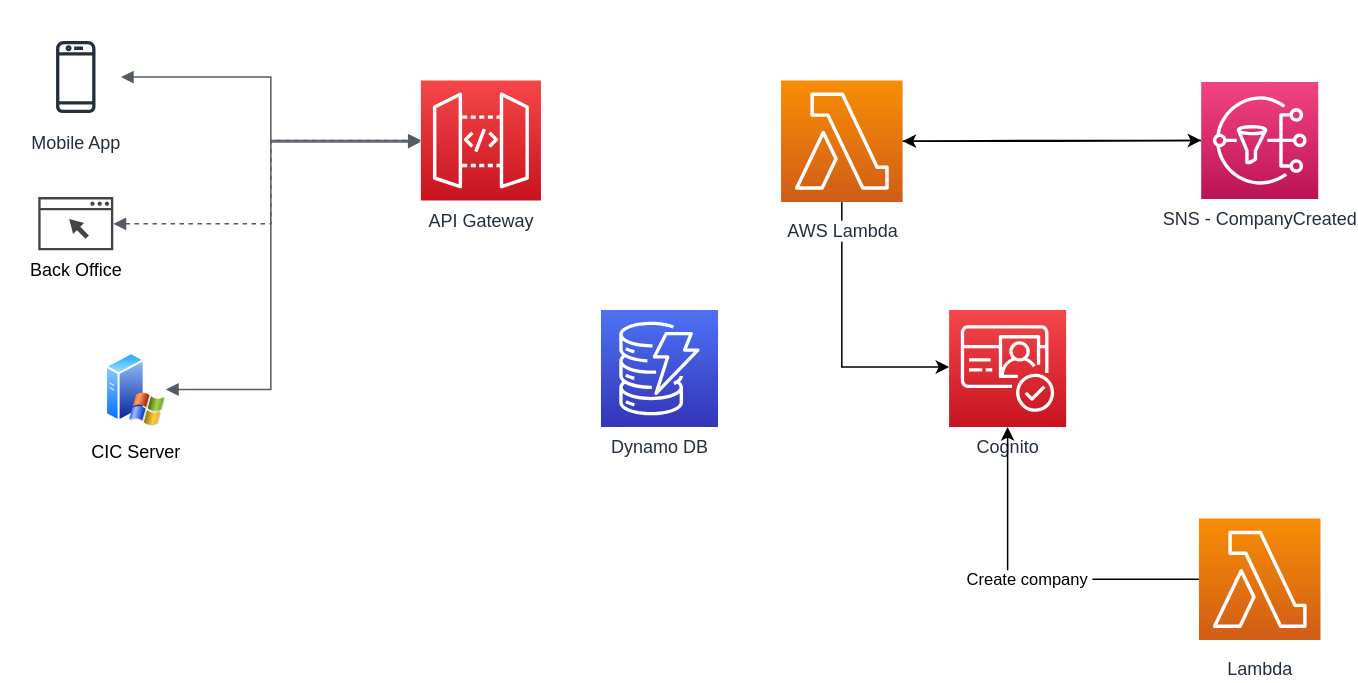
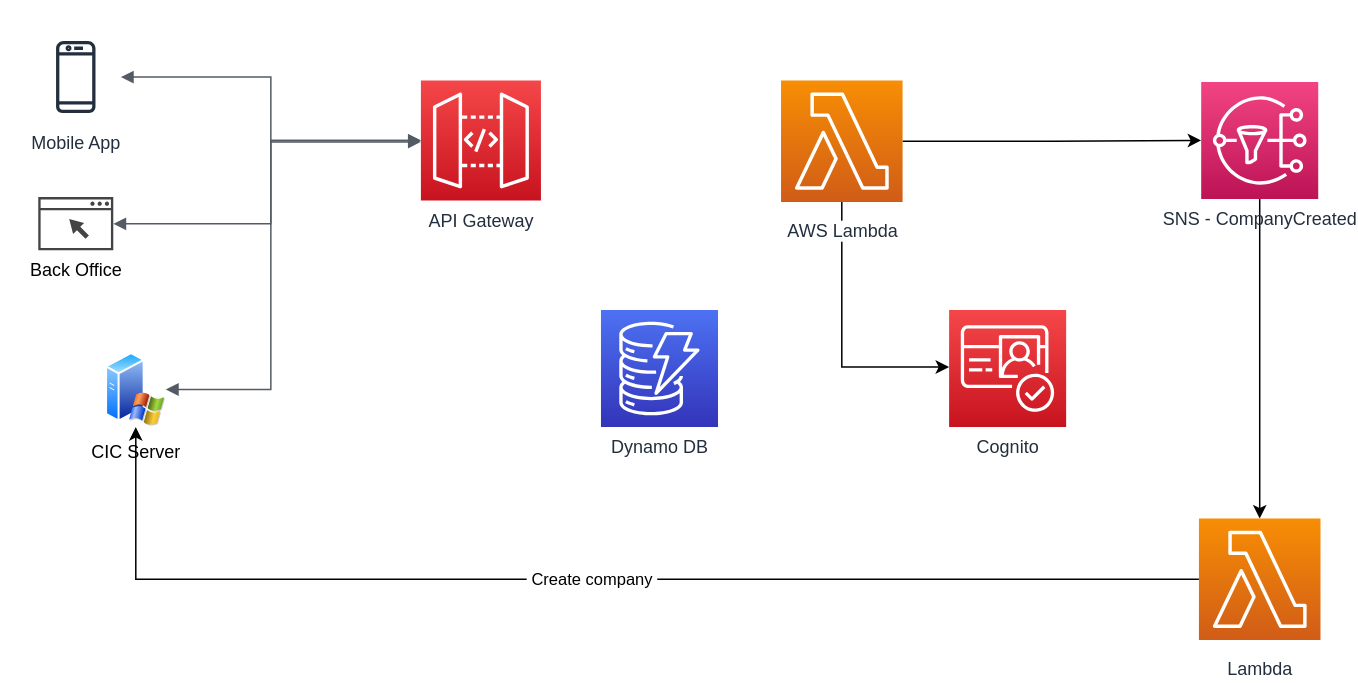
- <mxCell id="14" style="edgeStyle=orthogonalEdgeStyle;rounded=0;orthogonalLoop=1;jettySize=auto;html=1;" edge="1" parent="1" source="15" target="4"><mxGeometry relative="1" as="geometry" /></mxCell>
+ <mxCell id="14" style="edgeStyle=orthogonalEdgeStyle;rounded=0;orthogonalLoop=1;jettySize=auto;html=1;" edge="1" parent="1" source="15" target="17"><mxGeometry relative="1" as="geometry" /></mxCell>
- <mxCell id="11" value="" style="edgeStyle=orthogonalEdgeStyle;html=1;endArrow=block;elbow=vertical;startArrow=block;startFill=1;endFill=1;strokeColor=#545B64;rounded=0;dashed=1;" parent="1" source="9" target="5" edge="1"><mxGeometry width="100" relative="1" as="geometry"><mxPoint x="260" y="194" as="sourcePoint" /><mxPoint x="360" y="194" as="targetPoint" /><Array as="points"><mxPoint x="180" y="149" /><mxPoint x="180" y="93" /></Array></mxGeometry></mxCell>
+ <mxCell id="11" value="" style="edgeStyle=orthogonalEdgeStyle;html=1;endArrow=block;elbow=vertical;startArrow=block;startFill=1;endFill=1;strokeColor=#545B64;rounded=0;" parent="1" source="9" target="5" edge="1"><mxGeometry width="100" relative="1" as="geometry"><mxPoint x="260" y="194" as="sourcePoint" /><mxPoint x="360" y="194" as="targetPoint" /><Array as="points"><mxPoint x="180" y="149" /><mxPoint x="180" y="93" /></Array></mxGeometry></mxCell>
- <mxCell id="16" value="&amp;nbsp;Create company&amp;nbsp;" style="edgeStyle=orthogonalEdgeStyle;rounded=0;orthogonalLoop=1;jettySize=auto;html=1;" edge="1" parent="1" source="17" target="7"><mxGeometry relative="1" as="geometry" /></mxCell>
+ <mxCell id="16" value="&amp;nbsp;Create company&amp;nbsp;" style="edgeStyle=orthogonalEdgeStyle;rounded=0;orthogonalLoop=1;jettySize=auto;html=1;" edge="1" parent="1" source="17" target="12"><mxGeometry relative="1" as="geometry" /></mxCell>
